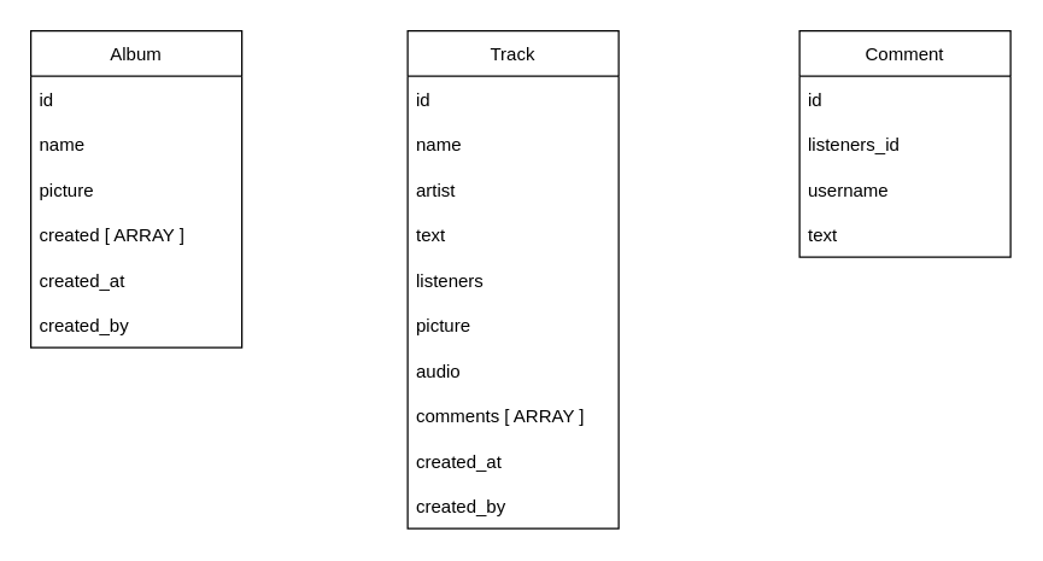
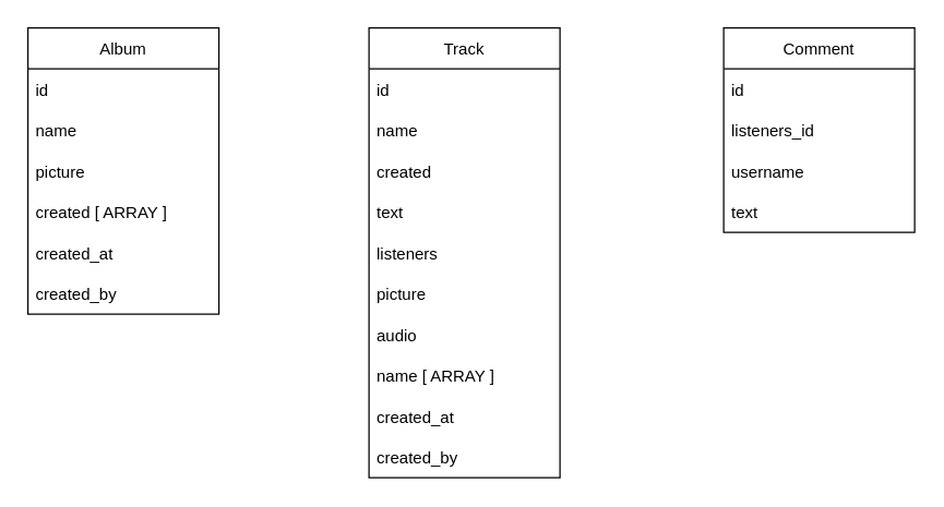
- <mxCell id="5" value="artist" style="text;strokeColor=none;fillColor=none;align=left;verticalAlign=middle;spacingLeft=4;spacingRight=4;overflow=hidden;points=[[0,0.5],[1,0.5]];portConstraint=eastwest;rotatable=0;" parent="2" vertex="1"><mxGeometry y="90" width="140" height="30" as="geometry" /></mxCell>
+ <mxCell id="5" value="created" style="text;strokeColor=none;fillColor=none;align=left;verticalAlign=middle;spacingLeft=4;spacingRight=4;overflow=hidden;points=[[0,0.5],[1,0.5]];portConstraint=eastwest;rotatable=0;" parent="2" vertex="1"><mxGeometry y="90" width="140" height="30" as="geometry" /></mxCell>
- <mxCell id="10" value="comments [ ARRAY ]" style="text;strokeColor=none;fillColor=none;align=left;verticalAlign=middle;spacingLeft=4;spacingRight=4;overflow=hidden;points=[[0,0.5],[1,0.5]];portConstraint=eastwest;rotatable=0;" parent="2" vertex="1"><mxGeometry y="240" width="140" height="30" as="geometry" /></mxCell>
+ <mxCell id="10" value="name [ ARRAY ]" style="text;strokeColor=none;fillColor=none;align=left;verticalAlign=middle;spacingLeft=4;spacingRight=4;overflow=hidden;points=[[0,0.5],[1,0.5]];portConstraint=eastwest;rotatable=0;" parent="2" vertex="1"><mxGeometry y="240" width="140" height="30" as="geometry" /></mxCell>
